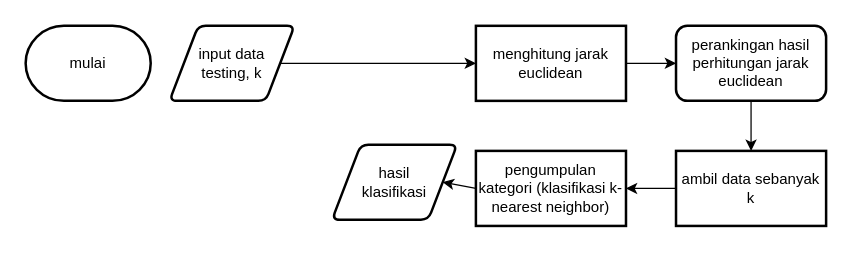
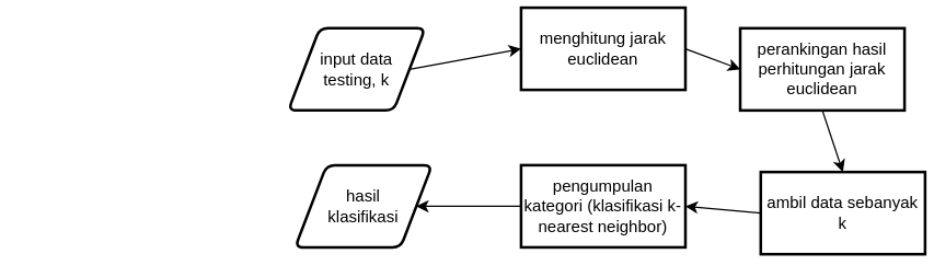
- <mxCell id="2" value="mulai" style="strokeWidth=2;html=1;shape=mxgraph.flowchart.terminator;whiteSpace=wrap;" vertex="1" parent="1"><mxGeometry x="20" y="20" width="100" height="60" as="geometry" /></mxCell>
- <mxCell id="3" value="&lt;div&gt;input data&lt;/div&gt;&lt;div&gt;testing, k&lt;br&gt;&lt;/div&gt;" style="shape=parallelogram;html=1;strokeWidth=2;perimeter=parallelogramPerimeter;whiteSpace=wrap;rounded=1;arcSize=12;size=0.23;" vertex="1" parent="1"><mxGeometry x="135" y="20" width="100" height="60" as="geometry" /></mxCell>
+ <mxCell id="3" value="&lt;div&gt;input data&lt;/div&gt;&lt;div&gt;testing, k&lt;br&gt;&lt;/div&gt;" style="shape=parallelogram;html=1;strokeWidth=2;perimeter=parallelogramPerimeter;whiteSpace=wrap;rounded=1;arcSize=12;size=0.23;" vertex="1" parent="1"><mxGeometry x="210" y="20" width="100" height="60" as="geometry" /></mxCell>
- <mxCell id="4" value="&lt;div&gt;menghitung jarak&lt;/div&gt;&lt;div&gt;euclidean&lt;br&gt;&lt;/div&gt;" style="rounded=0;whiteSpace=wrap;html=1;strokeWidth=2;" vertex="1" parent="1"><mxGeometry x="380" y="20" width="120" height="60" as="geometry" /></mxCell>
+ <mxCell id="4" value="&lt;div&gt;menghitung jarak&lt;/div&gt;&lt;div&gt;euclidean&lt;br&gt;&lt;/div&gt;" style="rounded=0;whiteSpace=wrap;html=1;strokeWidth=2;" vertex="1" parent="1"><mxGeometry x="380" y="5" width="120" height="60" as="geometry" /></mxCell>
- <mxCell id="5" value="perankingan hasil perhitungan jarak euclidean" style="whiteSpace=wrap;html=1;strokeWidth=2;rounded=1;" vertex="1" parent="1"><mxGeometry x="540" y="20" width="120" height="60" as="geometry" /></mxCell>
+ <mxCell id="5" value="perankingan hasil perhitungan jarak euclidean" style="rounded=0;whiteSpace=wrap;html=1;strokeWidth=2;" vertex="1" parent="1"><mxGeometry x="540" y="20" width="120" height="60" as="geometry" /></mxCell>
- <mxCell id="8" value="&lt;div&gt;hasil &lt;br&gt;&lt;/div&gt;&lt;div&gt;klasifikasi&lt;/div&gt;" style="shape=parallelogram;html=1;strokeWidth=2;perimeter=parallelogramPerimeter;whiteSpace=wrap;rounded=1;arcSize=12;size=0.23;" vertex="1" parent="1"><mxGeometry x="265" y="115" width="100" height="60" as="geometry" /></mxCell>
+ <mxCell id="8" value="&lt;div&gt;hasil &lt;br&gt;&lt;/div&gt;&lt;div&gt;klasifikasi&lt;/div&gt;" style="shape=parallelogram;html=1;strokeWidth=2;perimeter=parallelogramPerimeter;whiteSpace=wrap;rounded=1;arcSize=12;size=0.23;" vertex="1" parent="1"><mxGeometry x="215" y="120" width="100" height="60" as="geometry" /></mxCell>
- <mxCell id="6" value="ambil data sebanyak k" style="rounded=0;whiteSpace=wrap;html=1;strokeWidth=2;" vertex="1" parent="1"><mxGeometry x="540" y="120" width="120" height="60" as="geometry" /></mxCell>
+ <mxCell id="6" value="ambil data sebanyak k" style="rounded=0;whiteSpace=wrap;html=1;strokeWidth=2;" vertex="1" parent="1"><mxGeometry x="555" y="125" width="120" height="60" as="geometry" /></mxCell>
